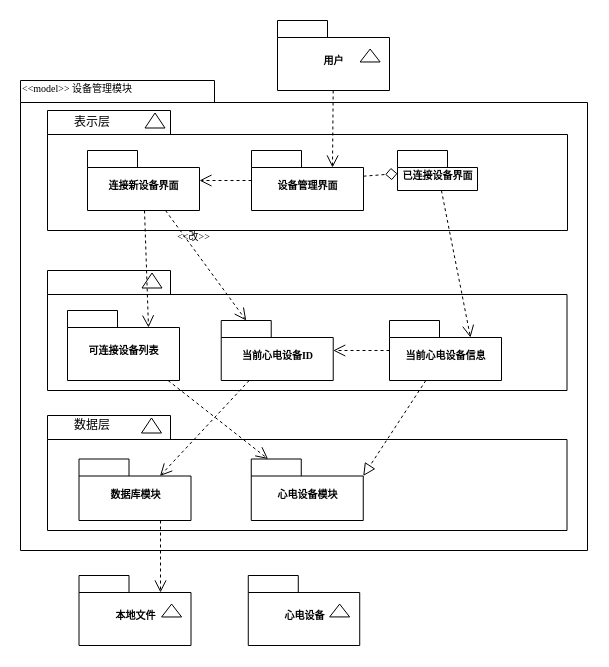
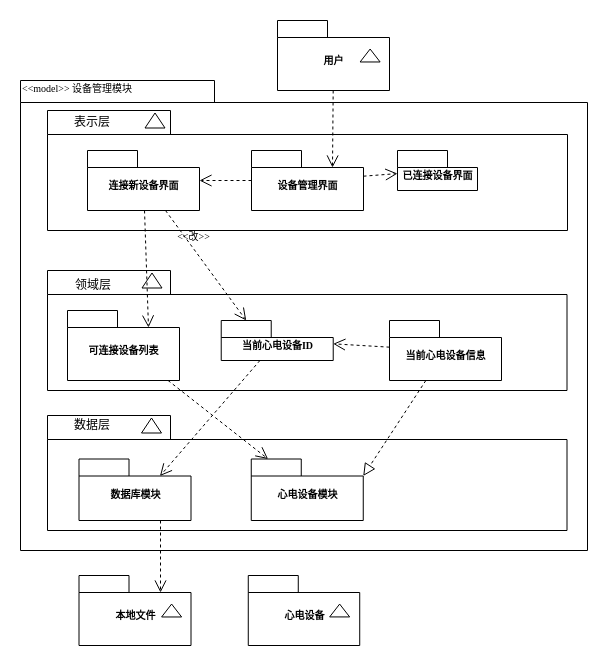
- <mxCell id="16" style="rounded=0;html=1;dashed=1;labelBackgroundColor=none;startFill=0;endArrow=diamond;endFill=0;endSize=10;fontFamily=Verdana;fontSize=10;" parent="8" source="12" target="15" edge="1"><mxGeometry relative="1" as="geometry" /></mxCell>
+ <mxCell id="16" style="rounded=0;html=1;dashed=1;labelBackgroundColor=none;startFill=0;endArrow=open;endFill=0;endSize=10;fontFamily=Verdana;fontSize=10;" parent="8" source="12" target="15" edge="1"><mxGeometry relative="1" as="geometry" /></mxCell>
- <mxCell id="39" style="rounded=0;html=1;dashed=1;labelBackgroundColor=none;startFill=0;endArrow=open;endFill=0;endSize=10;fontFamily=Verdana;fontSize=10;entryX=0;entryY=0;entryDx=81;entryDy=17;entryPerimeter=0;" edge="1" parent="1" source="15" target="32"><mxGeometry relative="1" as="geometry"><mxPoint x="373" y="190" as="sourcePoint" /><mxPoint x="407" y="190" as="targetPoint" /></mxGeometry></mxCell>
+ <mxCell id="24" value="领域层" style="text;html=1;strokeColor=none;fillColor=none;align=center;verticalAlign=middle;whiteSpace=wrap;rounded=0;fontSize=12;" parent="1" vertex="1"><mxGeometry x="47.5" y="270" width="90" height="30" as="geometry" /></mxCell>
- <mxCell id="18" value="当前心电设备ID" style="shape=folder;fontStyle=1;spacingTop=10;tabWidth=50;tabHeight=17;tabPosition=left;html=1;rounded=0;shadow=0;comic=0;labelBackgroundColor=none;strokeColor=#000000;strokeWidth=1;fillColor=#ffffff;fontFamily=Verdana;fontSize=10;fontColor=#000000;align=center;" parent="1" vertex="1"><mxGeometry x="220.72" y="320" width="112" height="60" as="geometry" /></mxCell>
+ <mxCell id="18" value="当前心电设备ID" style="shape=folder;fontStyle=1;spacingTop=10;tabWidth=50;tabHeight=17;tabPosition=left;html=1;rounded=0;shadow=0;comic=0;labelBackgroundColor=none;strokeColor=#000000;strokeWidth=1;fillColor=#ffffff;fontFamily=Verdana;fontSize=10;fontColor=#000000;align=center;" parent="1" vertex="1"><mxGeometry x="220.72" y="320" width="112" height="40" as="geometry" /></mxCell>
